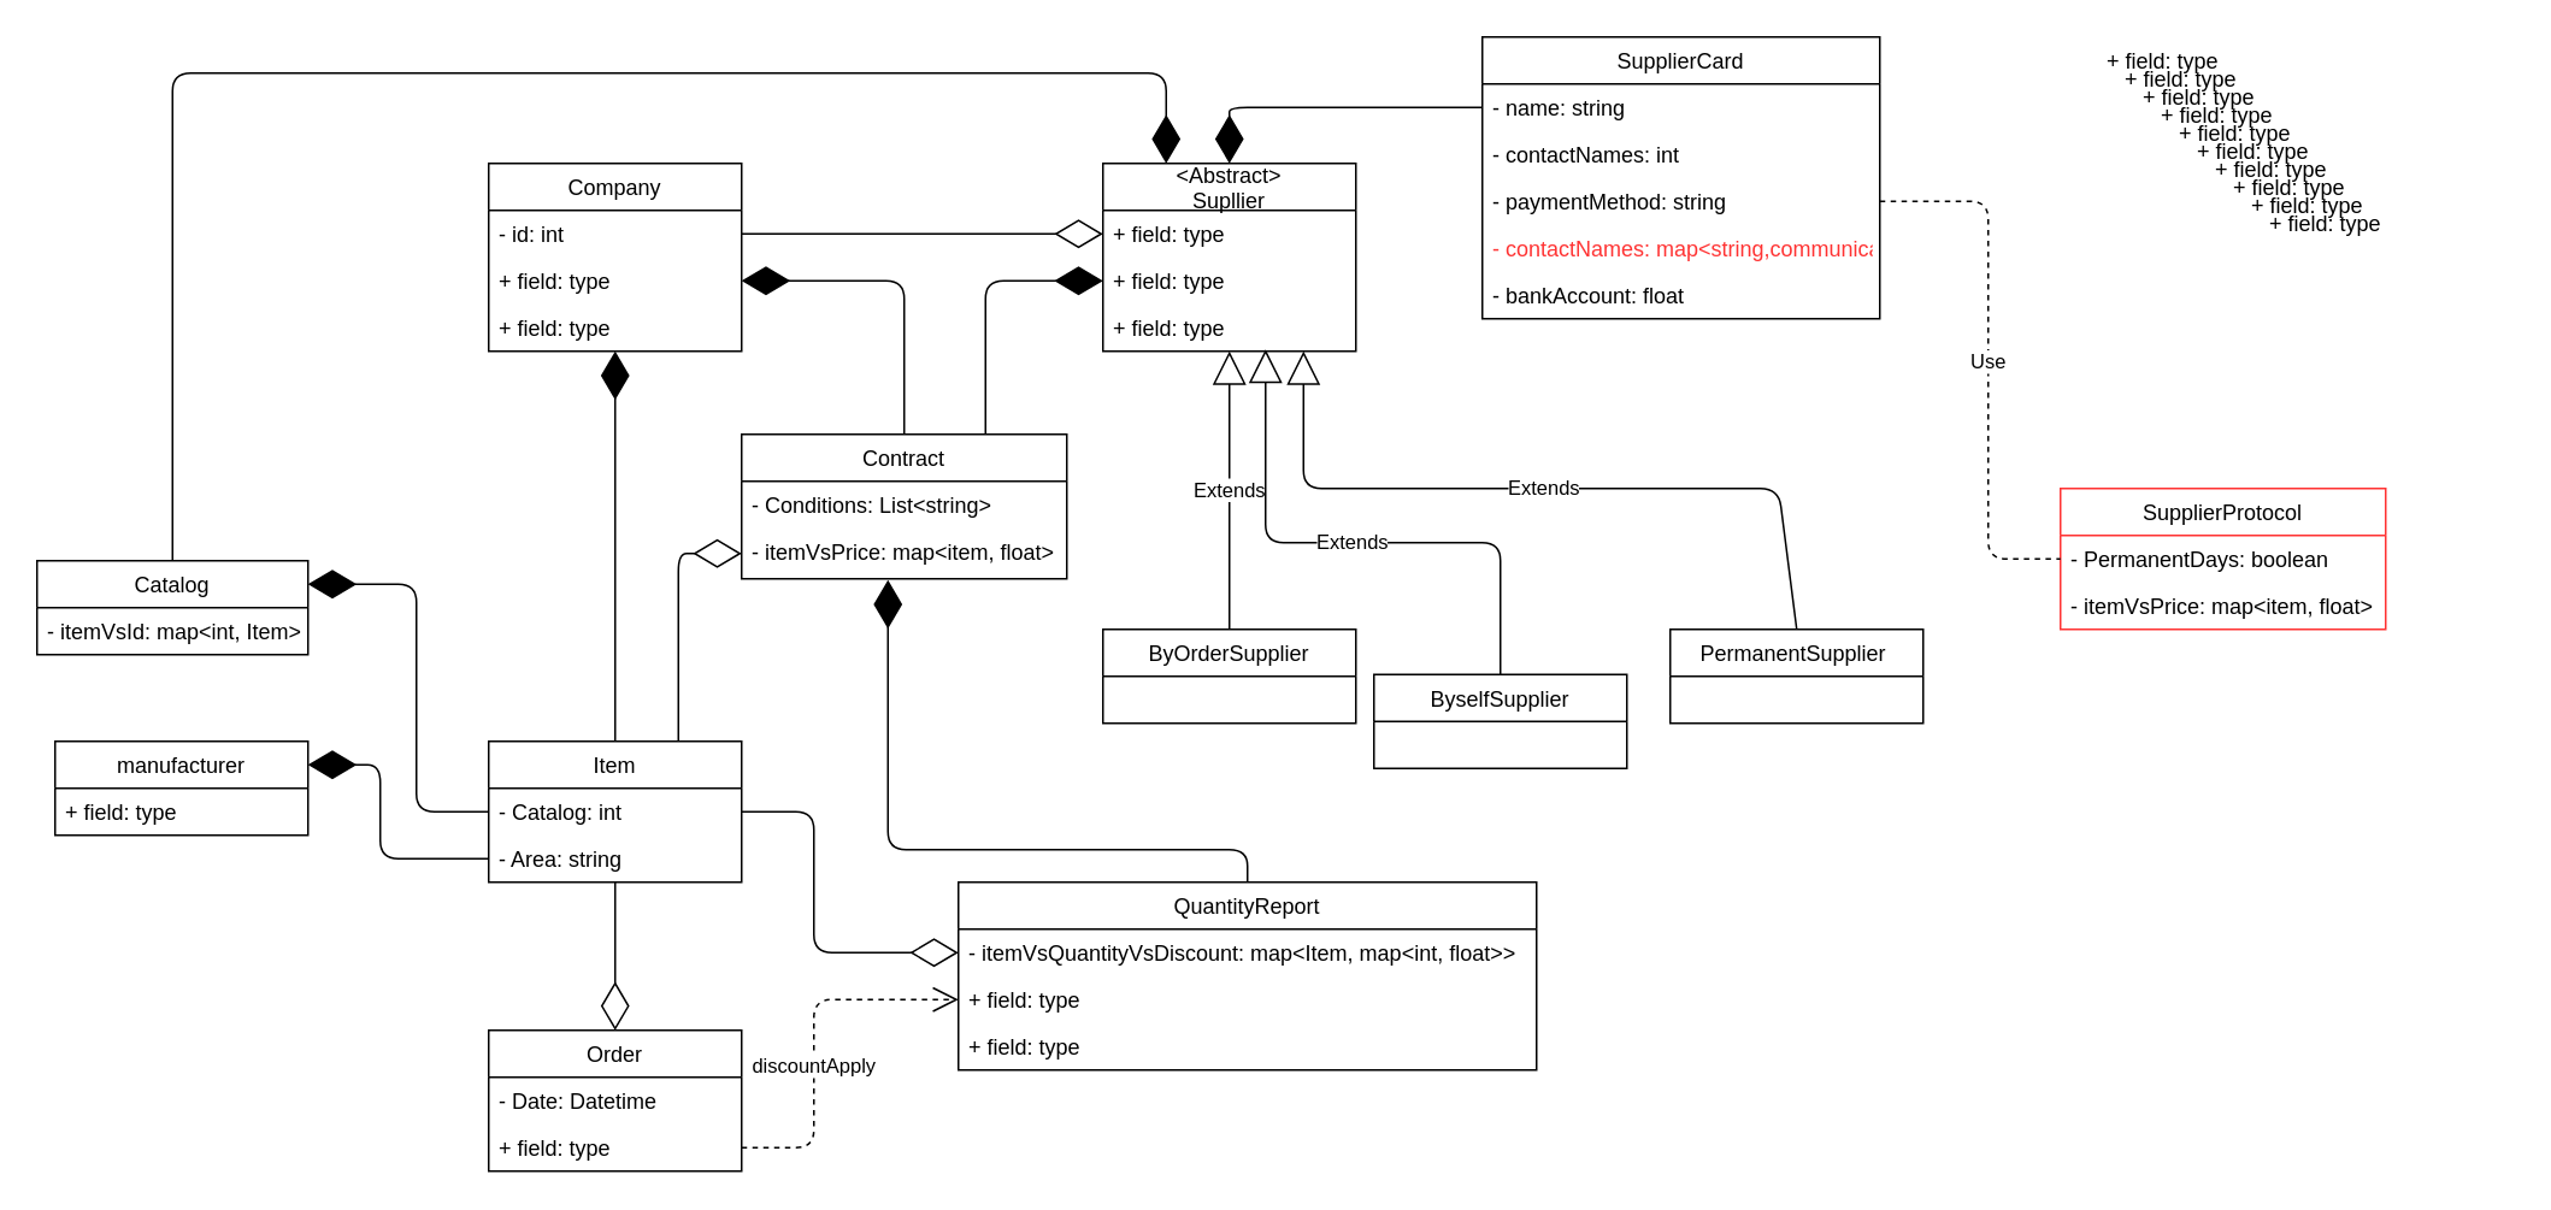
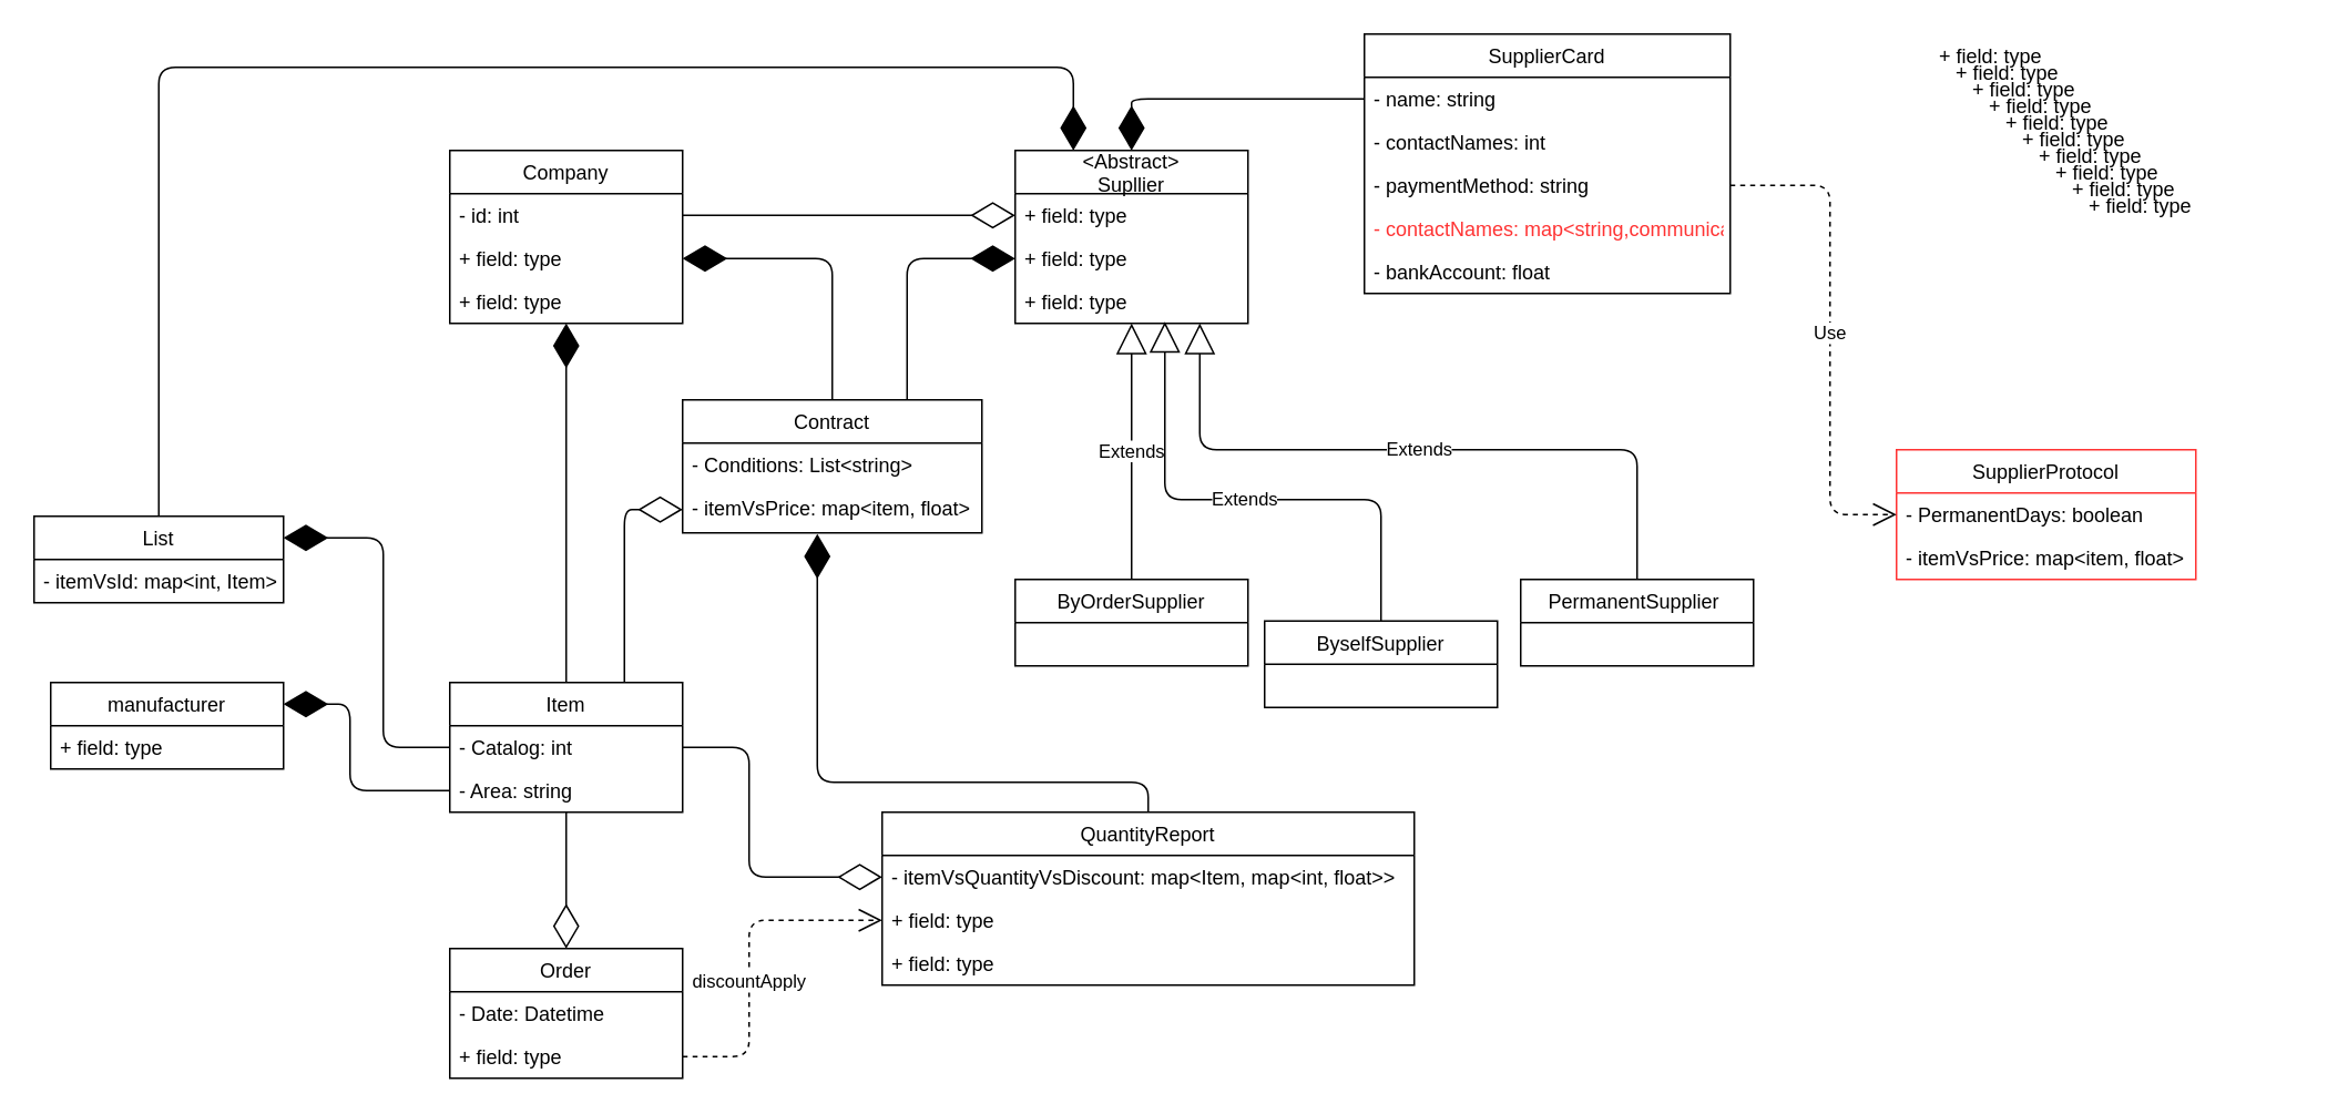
- <mxCell id="42" value="Use" style="endArrow=none;endSize=12;dashed=1;html=1;exitX=1;exitY=0.5;exitDx=0;exitDy=0;entryX=0;entryY=0.5;entryDx=0;entryDy=0;" parent="1" source="38" target="26" edge="1"><mxGeometry width="160" relative="1" as="geometry"><mxPoint x="810" y="220" as="sourcePoint" /><mxPoint x="990" y="160" as="targetPoint" /><Array as="points"><mxPoint x="1100" y="111" /><mxPoint x="1100" y="309" /></Array></mxGeometry></mxCell>
+ <mxCell id="42" value="Use" style="endArrow=open;endSize=12;dashed=1;html=1;exitX=1;exitY=0.5;exitDx=0;exitDy=0;entryX=0;entryY=0.5;entryDx=0;entryDy=0;" parent="1" source="38" target="26" edge="1"><mxGeometry width="160" relative="1" as="geometry"><mxPoint x="810" y="220" as="sourcePoint" /><mxPoint x="990" y="160" as="targetPoint" /><Array as="points"><mxPoint x="1100" y="111" /><mxPoint x="1100" y="309" /></Array></mxGeometry></mxCell>
- <mxCell id="7" value="Catalog" style="swimlane;fontStyle=0;childLayout=stackLayout;horizontal=1;startSize=26;fillColor=none;horizontalStack=0;resizeParent=1;resizeParentMax=0;resizeLast=0;collapsible=1;marginBottom=0;" parent="1" vertex="1"><mxGeometry x="20" y="310" width="150" height="52" as="geometry" /></mxCell>
+ <mxCell id="7" value="List" style="swimlane;fontStyle=0;childLayout=stackLayout;horizontal=1;startSize=26;fillColor=none;horizontalStack=0;resizeParent=1;resizeParentMax=0;resizeLast=0;collapsible=1;marginBottom=0;" parent="1" vertex="1"><mxGeometry x="20" y="310" width="150" height="52" as="geometry" /></mxCell>
- <mxCell id="6" value="PermanentSupplier " style="swimlane;fontStyle=0;childLayout=stackLayout;horizontal=1;startSize=26;fillColor=none;horizontalStack=0;resizeParent=1;resizeParentMax=0;resizeLast=0;collapsible=1;marginBottom=0;" parent="1" vertex="1"><mxGeometry x="924" y="348" width="140" height="52" as="geometry" /></mxCell>
+ <mxCell id="6" value="PermanentSupplier " style="swimlane;fontStyle=0;childLayout=stackLayout;horizontal=1;startSize=26;fillColor=none;horizontalStack=0;resizeParent=1;resizeParentMax=0;resizeLast=0;collapsible=1;marginBottom=0;" parent="1" vertex="1"><mxGeometry x="914" y="348" width="140" height="52" as="geometry" /></mxCell>
